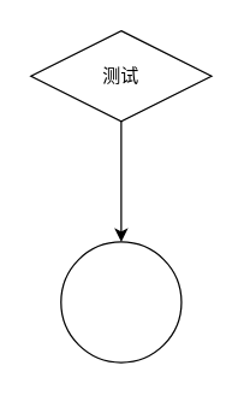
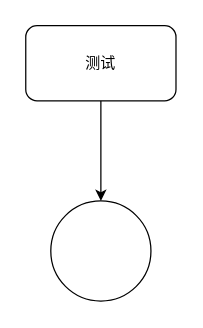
- <mxCell id="3" value="测试" style="rhombus;whiteSpace=wrap;html=1;" parent="1" vertex="1"><mxGeometry x="20" y="20" width="120" height="60" as="geometry" /></mxCell>
+ <mxCell id="3" value="测试" style="rounded=1;whiteSpace=wrap;html=1;" parent="1" vertex="1"><mxGeometry x="20" y="20" width="120" height="60" as="geometry" /></mxCell>
